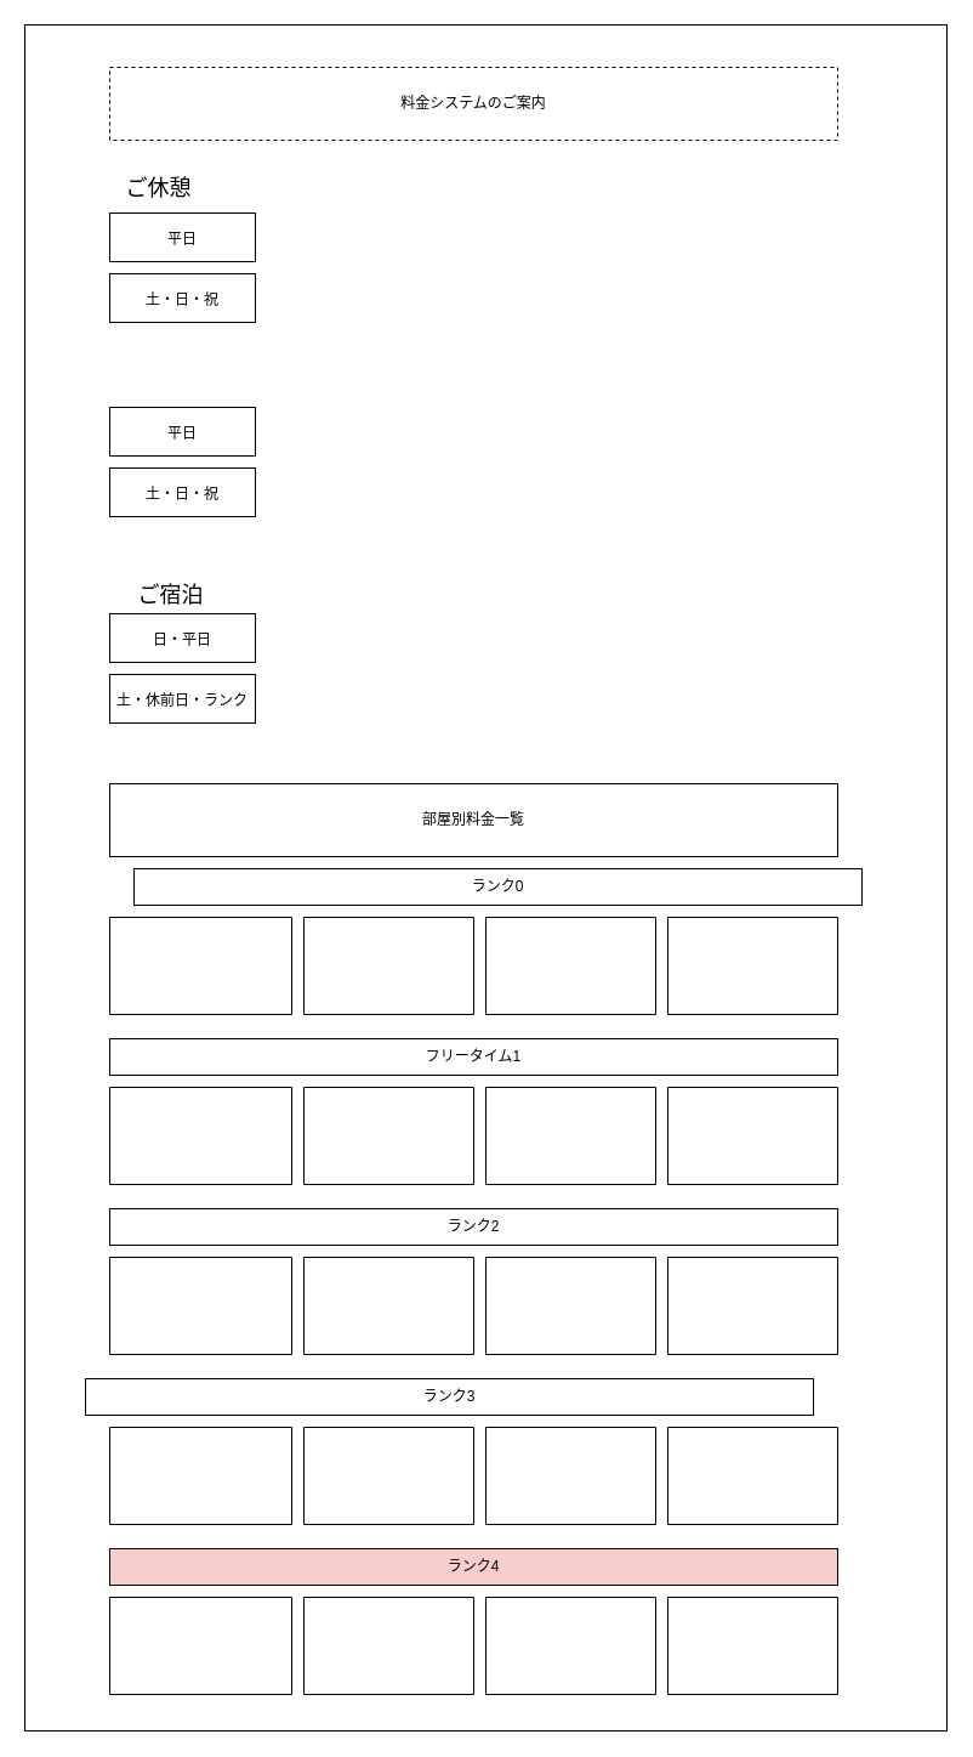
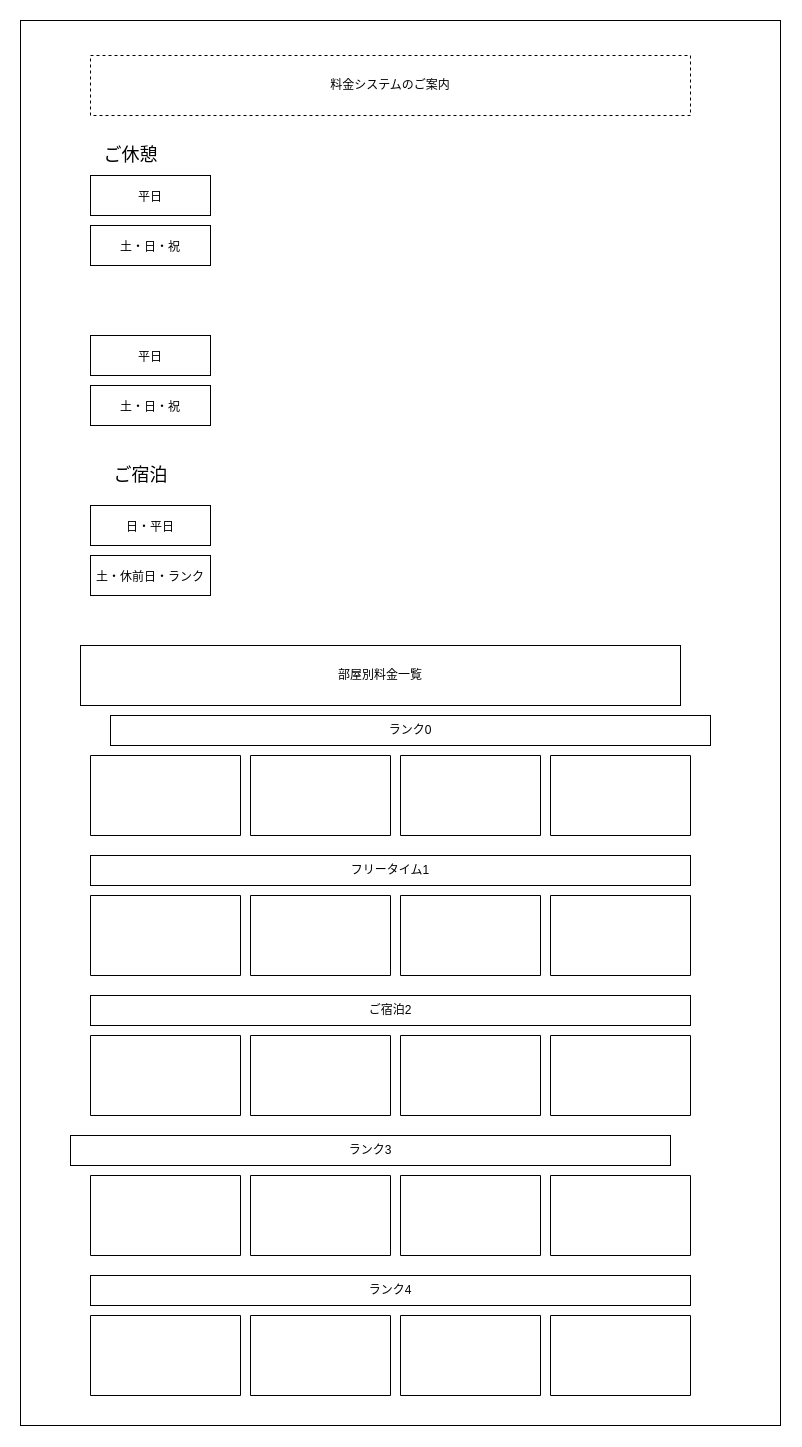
- <mxCell id="9" value="ご宿泊" style="text;html=1;resizable=0;autosize=1;align=center;verticalAlign=middle;points=[];fillColor=none;strokeColor=none;rounded=0;fontSize=18;" parent="1" vertex="1"><mxGeometry x="105" y="475" width="70" height="30" as="geometry" /></mxCell>
+ <mxCell id="9" value="ご宿泊" style="text;html=1;resizable=0;autosize=1;align=center;verticalAlign=middle;points=[];fillColor=none;strokeColor=none;rounded=0;fontSize=18;" parent="1" vertex="1"><mxGeometry x="105" y="460" width="70" height="30" as="geometry" /></mxCell>
- <mxCell id="12" value="部屋別料金一覧" style="rounded=0;whiteSpace=wrap;html=1;" parent="1" vertex="1"><mxGeometry x="90" y="645" width="600" height="60" as="geometry" /></mxCell>
+ <mxCell id="12" value="部屋別料金一覧" style="rounded=0;whiteSpace=wrap;html=1;" parent="1" vertex="1"><mxGeometry x="80" y="645" width="600" height="60" as="geometry" /></mxCell>
- <mxCell id="15" value="ランク2" style="rounded=0;whiteSpace=wrap;html=1;" parent="1" vertex="1"><mxGeometry x="90" y="995" width="600" height="30" as="geometry" /></mxCell>
+ <mxCell id="15" value="ご宿泊2" style="rounded=0;whiteSpace=wrap;html=1;" parent="1" vertex="1"><mxGeometry x="90" y="995" width="600" height="30" as="geometry" /></mxCell>
- <mxCell id="17" value="ランク4" style="rounded=0;whiteSpace=wrap;html=1;fillColor=#f8cecc;" parent="1" vertex="1"><mxGeometry x="90" y="1275" width="600" height="30" as="geometry" /></mxCell>
+ <mxCell id="17" value="ランク4" style="rounded=0;whiteSpace=wrap;html=1;" parent="1" vertex="1"><mxGeometry x="90" y="1275" width="600" height="30" as="geometry" /></mxCell>
